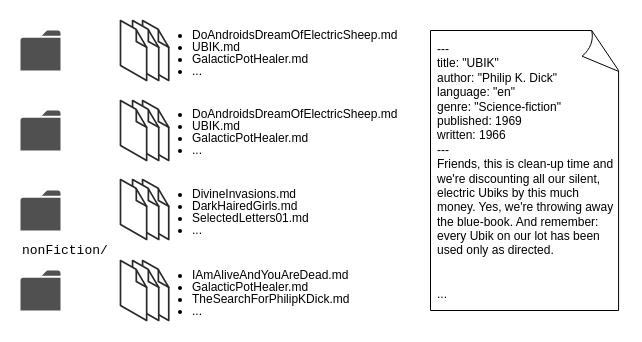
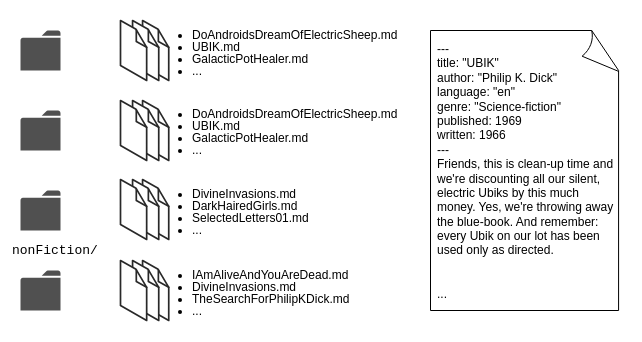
- <mxCell id="13" value="nonFiction/" style="text;html=1;align=left;verticalAlign=middle;whiteSpace=wrap;rounded=0;fontFamily=Courier New;fontSize=13;" vertex="1" parent="1"><mxGeometry x="20" y="240" width="80" height="20" as="geometry" /></mxCell>
+ <mxCell id="13" value="nonFiction/" style="text;html=1;align=left;verticalAlign=middle;whiteSpace=wrap;rounded=0;fontFamily=Courier New;fontSize=13;" vertex="1" parent="1"><mxGeometry x="10" y="240" width="80" height="20" as="geometry" /></mxCell>
- <mxCell id="21" value="&lt;div style=&quot;line-height: 100%;&quot;&gt;&lt;div&gt;&lt;ul&gt;&lt;li&gt;IAmAliveAndYouAreDead.md&lt;/li&gt;&lt;li&gt;GalacticPotHealer.md&lt;/li&gt;&lt;li&gt;TheSearchForPhilipKDick.md&lt;/li&gt;&lt;li&gt;...&lt;/li&gt;&lt;/ul&gt;&lt;/div&gt;&lt;/div&gt;" style="text;html=1;align=left;verticalAlign=top;whiteSpace=wrap;rounded=0;spacingTop=-10;" vertex="1" parent="1"><mxGeometry x="150" y="260" width="150" height="60" as="geometry" /></mxCell>
+ <mxCell id="21" value="&lt;div style=&quot;line-height: 100%;&quot;&gt;&lt;div&gt;&lt;ul&gt;&lt;li&gt;IAmAliveAndYouAreDead.md&lt;/li&gt;&lt;li&gt;DivineInvasions.md&lt;/li&gt;&lt;li&gt;TheSearchForPhilipKDick.md&lt;/li&gt;&lt;li&gt;...&lt;/li&gt;&lt;/ul&gt;&lt;/div&gt;&lt;/div&gt;" style="text;html=1;align=left;verticalAlign=top;whiteSpace=wrap;rounded=0;spacingTop=-10;" vertex="1" parent="1"><mxGeometry x="150" y="260" width="150" height="60" as="geometry" /></mxCell>
